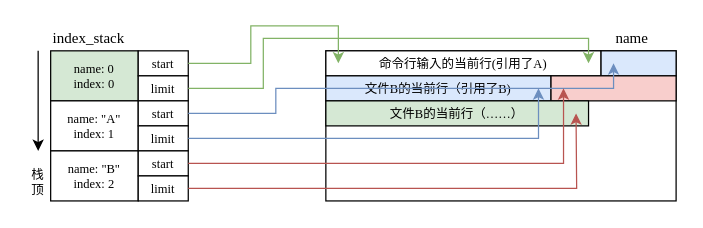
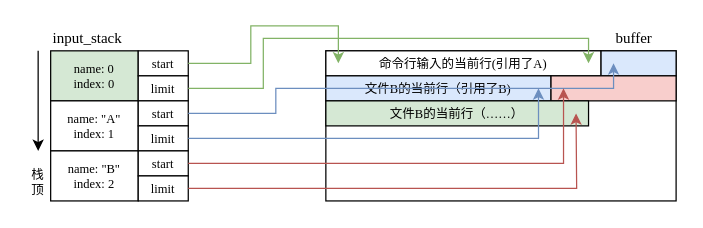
- <mxCell id="8" value="&lt;font face=&quot;Lucida Console&quot;&gt;index_stack&lt;/font&gt;" style="text;html=1;strokeColor=none;fillColor=none;align=left;verticalAlign=middle;whiteSpace=wrap;rounded=0;" vertex="1" parent="1"><mxGeometry x="40" y="20" width="90" height="20" as="geometry" /></mxCell>
+ <mxCell id="8" value="&lt;font face=&quot;Lucida Console&quot;&gt;input_stack&lt;/font&gt;" style="text;html=1;strokeColor=none;fillColor=none;align=left;verticalAlign=middle;whiteSpace=wrap;rounded=0;" vertex="1" parent="1"><mxGeometry x="40" y="20" width="90" height="20" as="geometry" /></mxCell>
- <mxCell id="29" value="&lt;font face=&quot;Lucida Console&quot;&gt;name&lt;/font&gt;" style="text;html=1;strokeColor=none;fillColor=none;align=left;verticalAlign=middle;whiteSpace=wrap;rounded=0;" vertex="1" parent="1"><mxGeometry x="490" y="20" width="50" height="20" as="geometry" /></mxCell>
+ <mxCell id="29" value="&lt;font face=&quot;Lucida Console&quot;&gt;buffer&lt;/font&gt;" style="text;html=1;strokeColor=none;fillColor=none;align=left;verticalAlign=middle;whiteSpace=wrap;rounded=0;" vertex="1" parent="1"><mxGeometry x="490" y="20" width="50" height="20" as="geometry" /></mxCell>
